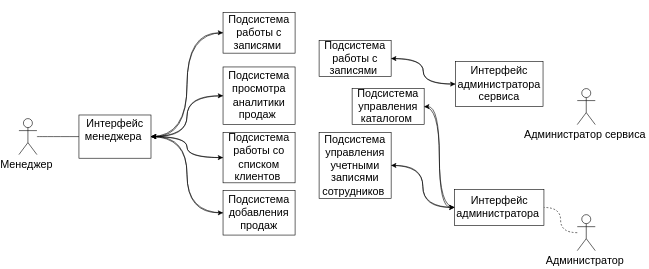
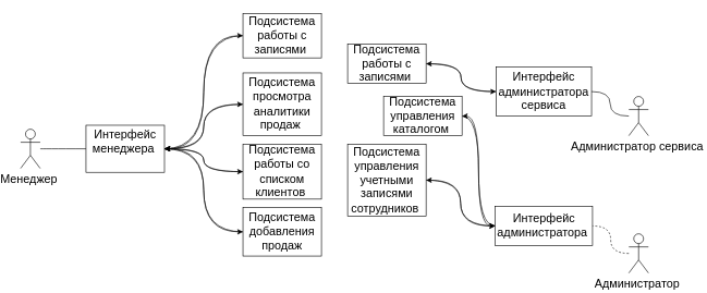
+ <mxCell id="19" style="edgeStyle=orthogonalEdgeStyle;rounded=0;orthogonalLoop=1;jettySize=auto;html=1;entryX=1;entryY=0.5;entryDx=0;entryDy=0;curved=1;endArrow=none;endFill=0;fontSize=18;" parent="1" source="20" target="18" edge="1"><mxGeometry relative="1" as="geometry" /></mxCell>
